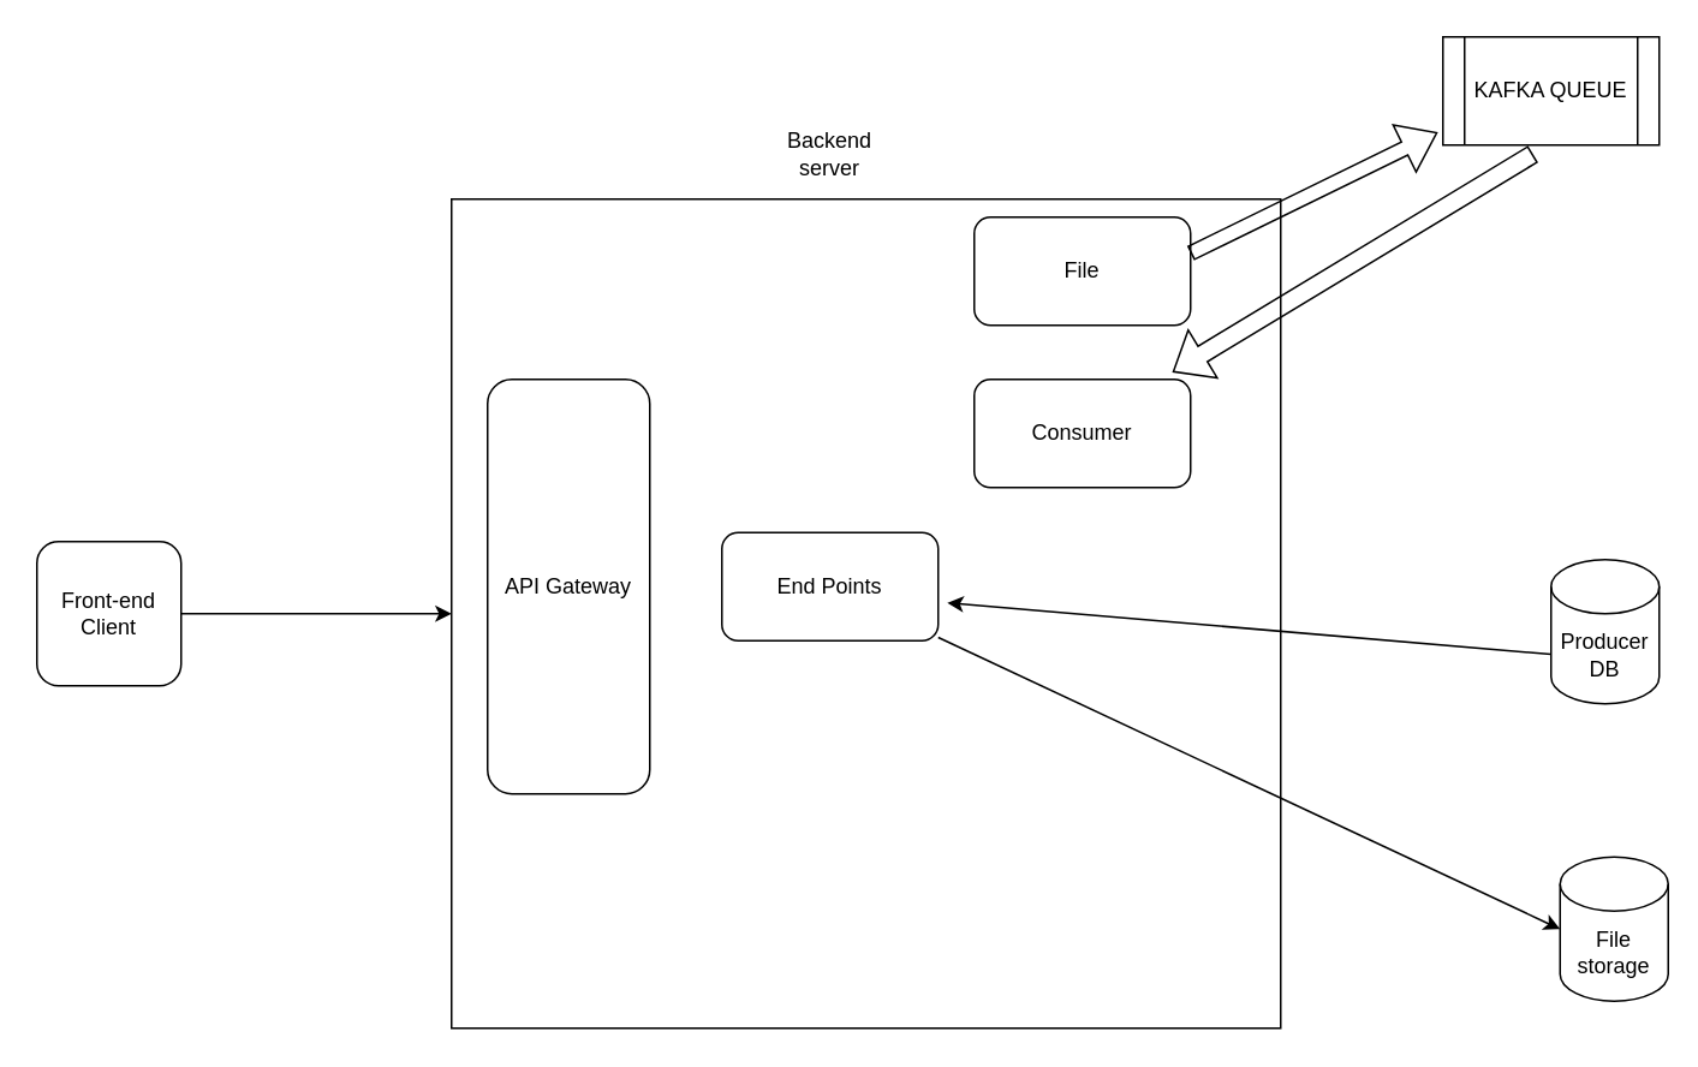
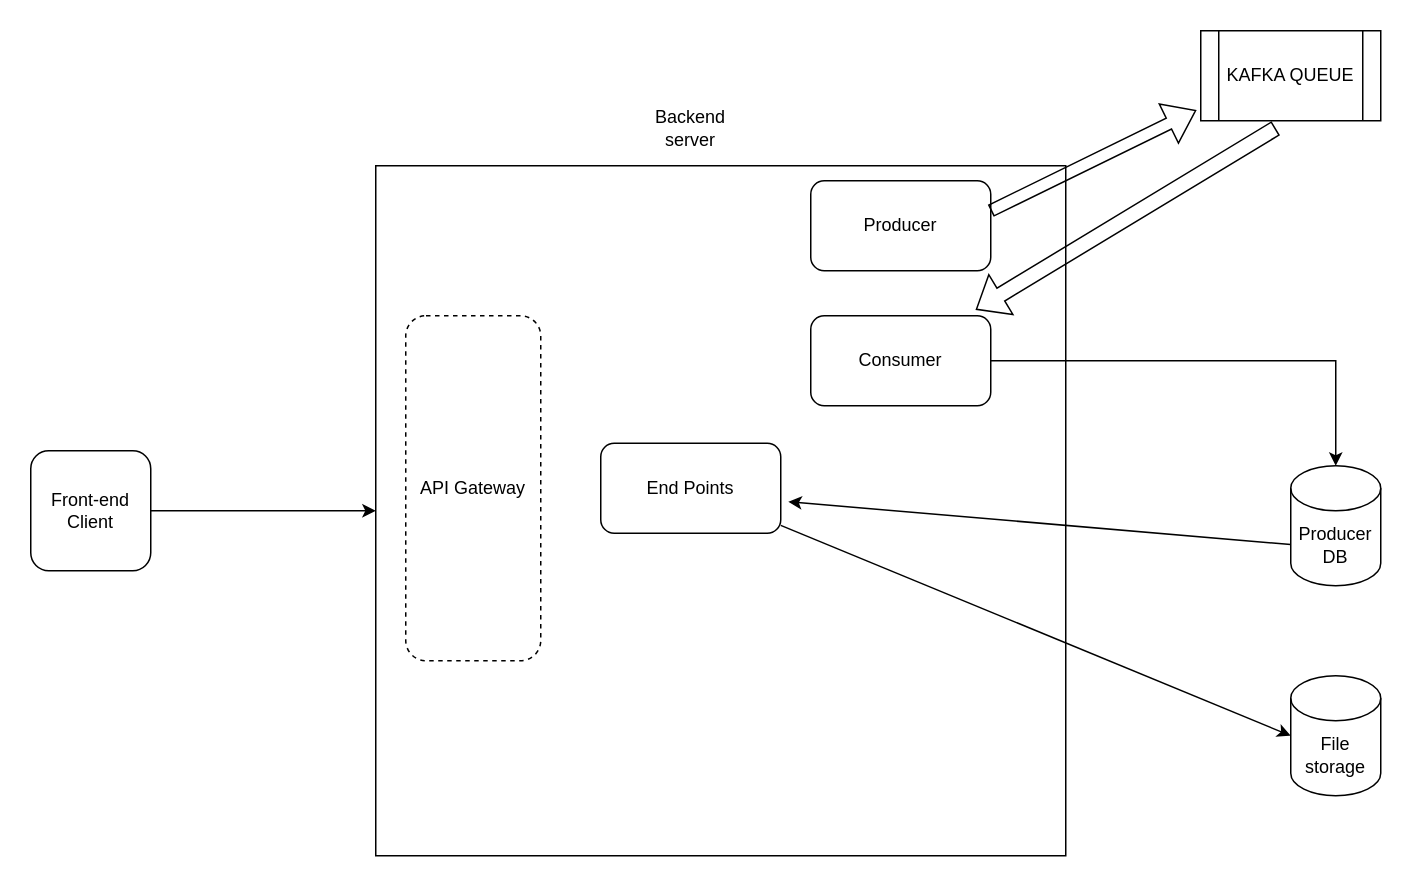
- <mxCell id="9" value="File" style="whiteSpace=wrap;html=1;rounded=1;" vertex="1" parent="1"><mxGeometry x="540" y="120" width="120" height="60" as="geometry" /></mxCell>
+ <mxCell id="9" value="Producer" style="whiteSpace=wrap;html=1;rounded=1;" vertex="1" parent="1"><mxGeometry x="540" y="120" width="120" height="60" as="geometry" /></mxCell>
+ <mxCell id="14" style="edgeStyle=orthogonalEdgeStyle;rounded=0;orthogonalLoop=1;jettySize=auto;html=1;exitX=1;exitY=0.5;exitDx=0;exitDy=0;entryX=0.5;entryY=0;entryDx=0;entryDy=0;entryPerimeter=0;" edge="1" parent="1" source="11" target="8"><mxGeometry relative="1" as="geometry" /></mxCell>
- <mxCell id="5" value="API Gateway" style="rounded=1;whiteSpace=wrap;html=1;" vertex="1" parent="1"><mxGeometry x="270" y="210" width="90" height="230" as="geometry" /></mxCell>
+ <mxCell id="5" value="API Gateway" style="rounded=1;whiteSpace=wrap;html=1;dashed=1;" vertex="1" parent="1"><mxGeometry x="270" y="210" width="90" height="230" as="geometry" /></mxCell>
- <mxCell id="10" value="File storage" style="shape=cylinder3;whiteSpace=wrap;html=1;boundedLbl=1;backgroundOutline=1;size=15;" vertex="1" parent="1"><mxGeometry x="865" y="475" width="60" height="80" as="geometry" /></mxCell>
+ <mxCell id="10" value="File storage" style="shape=cylinder3;whiteSpace=wrap;html=1;boundedLbl=1;backgroundOutline=1;size=15;" vertex="1" parent="1"><mxGeometry x="860" y="450" width="60" height="80" as="geometry" /></mxCell>
